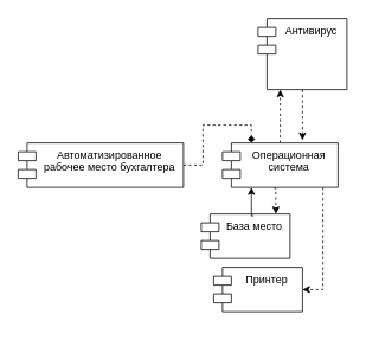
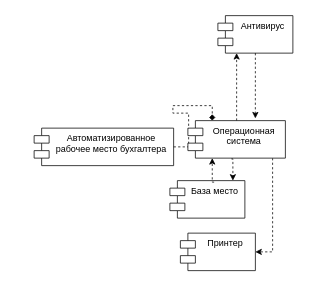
- <mxCell id="7" value="Антивирус" style="shape=module;align=left;spacingLeft=20;align=center;verticalAlign=top;whiteSpace=wrap;html=1;" parent="1" vertex="1"><mxGeometry x="290" y="20" width="100" height="80" as="geometry" /></mxCell>
+ <mxCell id="7" value="Антивирус" style="shape=module;align=left;spacingLeft=20;align=center;verticalAlign=top;whiteSpace=wrap;html=1;" parent="1" vertex="1"><mxGeometry x="290" y="20" width="100" height="50" as="geometry" /></mxCell>
- <mxCell id="2" value="Автоматизированное рабочее место бухгалтера" style="shape=module;align=left;spacingLeft=20;align=center;verticalAlign=top;whiteSpace=wrap;html=1;" parent="1" vertex="1"><mxGeometry x="20" y="160" width="186" height="50" as="geometry" /></mxCell>
+ <mxCell id="2" value="Автоматизированное рабочее место бухгалтера" style="shape=module;align=left;spacingLeft=20;align=center;verticalAlign=top;whiteSpace=wrap;html=1;" parent="1" vertex="1"><mxGeometry x="45" y="170" width="186" height="50" as="geometry" /></mxCell>
- <mxCell id="10" style="edgeStyle=orthogonalEdgeStyle;rounded=0;orthogonalLoop=1;jettySize=auto;html=1;exitX=0.59;exitY=0.04;exitDx=0;exitDy=0;entryX=0.25;entryY=1;entryDx=0;entryDy=0;dashed=0;exitPerimeter=0;" parent="1" source="5" target="9" edge="1"><mxGeometry relative="1" as="geometry" /></mxCell>
+ <mxCell id="10" style="edgeStyle=orthogonalEdgeStyle;rounded=0;orthogonalLoop=1;jettySize=auto;html=1;exitX=0.59;exitY=0.04;exitDx=0;exitDy=0;entryX=0.25;entryY=1;entryDx=0;entryDy=0;dashed=1;exitPerimeter=0;" parent="1" source="5" target="9" edge="1"><mxGeometry relative="1" as="geometry" /></mxCell>
- <mxCell id="4" value="Принтер" style="shape=module;align=left;spacingLeft=20;align=center;verticalAlign=top;whiteSpace=wrap;html=1;" parent="1" vertex="1"><mxGeometry x="240" y="300" width="100" height="50" as="geometry" /></mxCell>
+ <mxCell id="4" value="Принтер" style="shape=module;align=left;spacingLeft=20;align=center;verticalAlign=top;whiteSpace=wrap;html=1;" parent="1" vertex="1"><mxGeometry x="240" y="310" width="100" height="50" as="geometry" /></mxCell>
